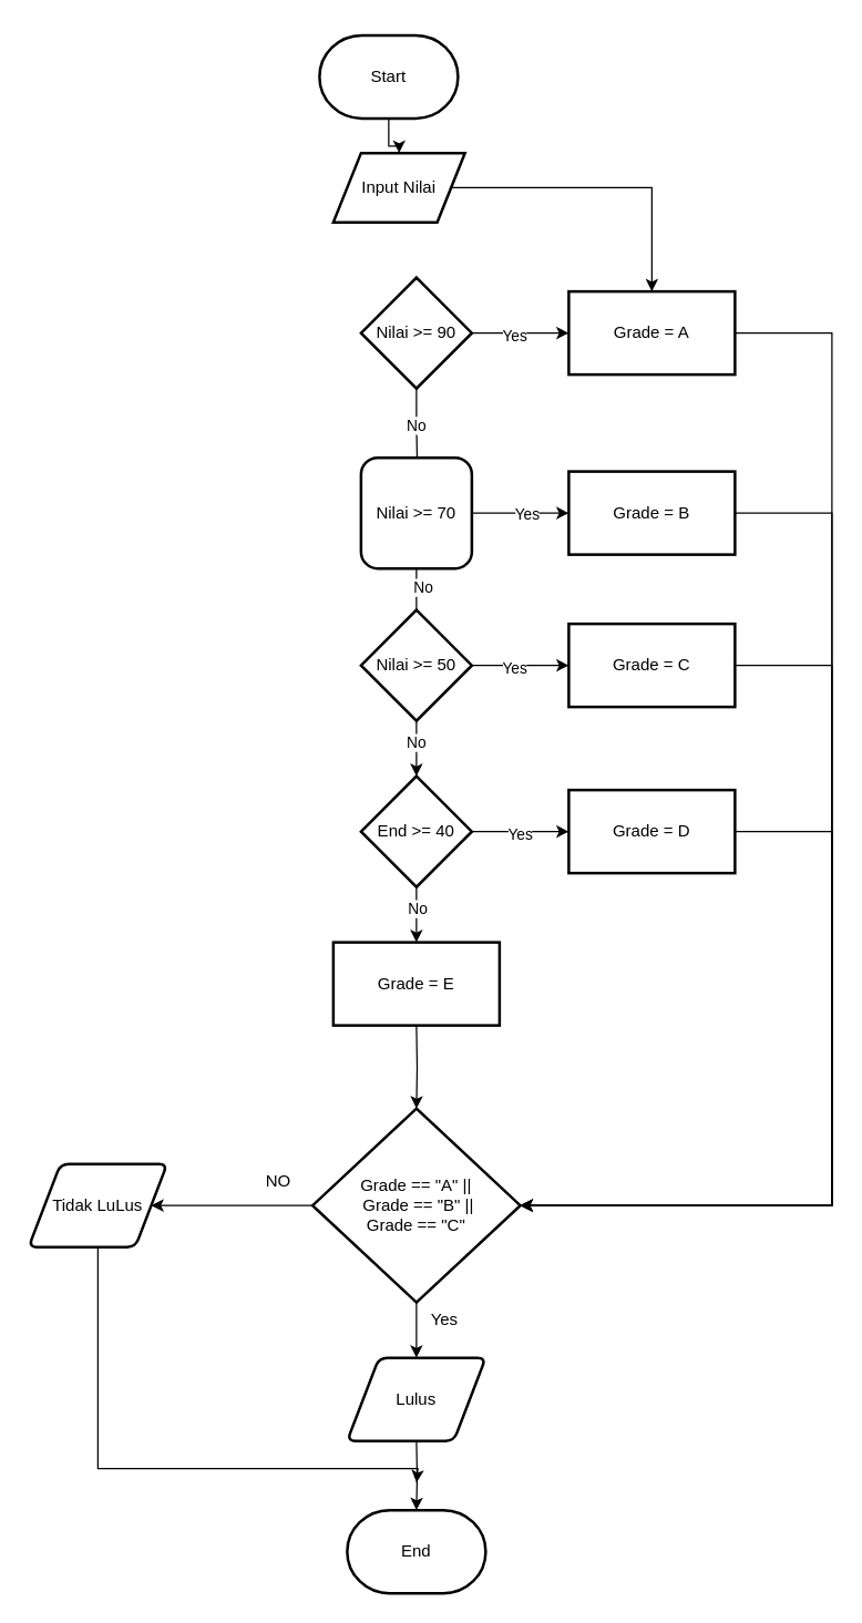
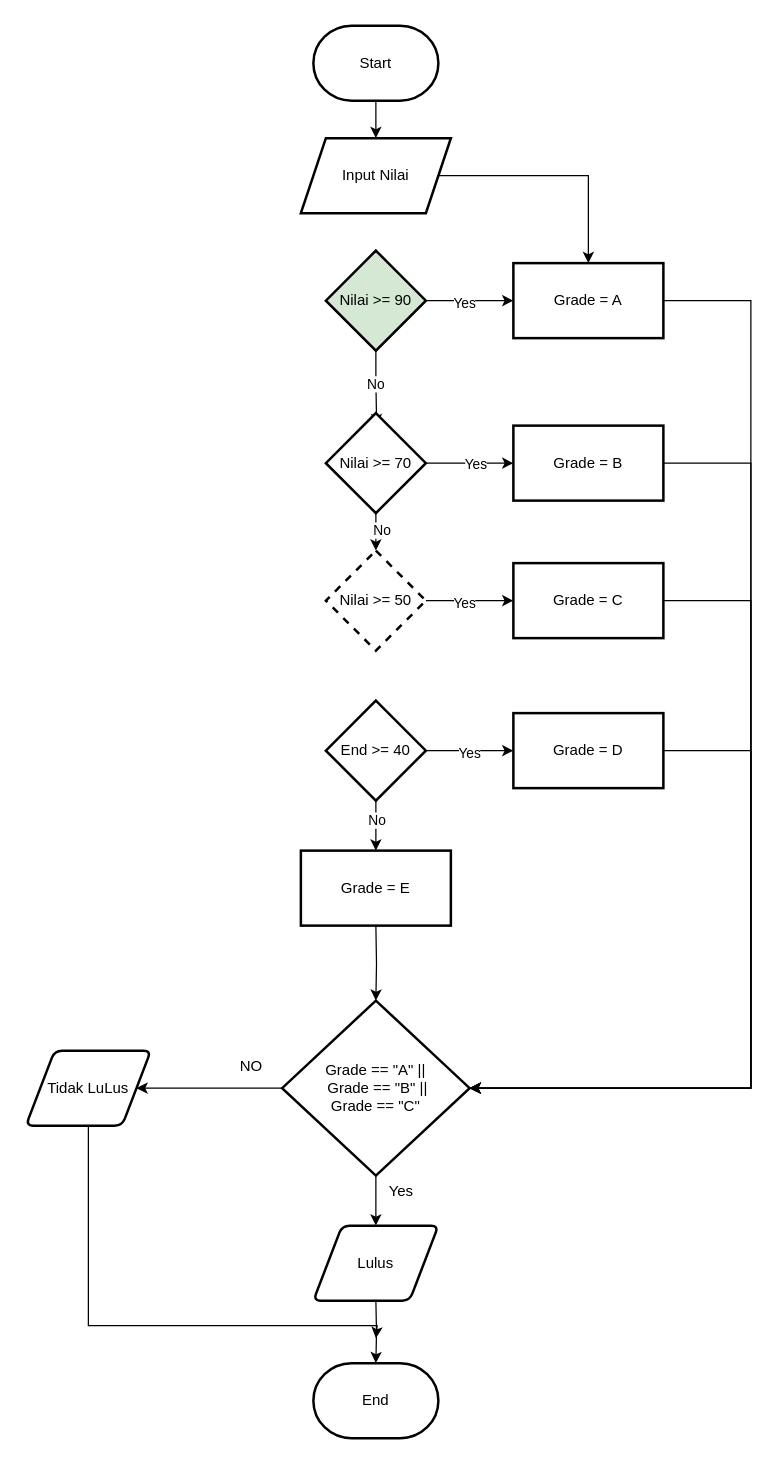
- <mxCell id="3" value="Start" style="strokeWidth=2;html=1;shape=mxgraph.flowchart.terminator;whiteSpace=wrap;" vertex="1" parent="1"><mxGeometry x="230" y="25" width="100" height="60" as="geometry" /></mxCell>
+ <mxCell id="3" value="Start" style="strokeWidth=2;html=1;shape=mxgraph.flowchart.terminator;whiteSpace=wrap;" vertex="1" parent="1"><mxGeometry x="250" y="20" width="100" height="60" as="geometry" /></mxCell>
- <mxCell id="6" value="Input Nilai" style="shape=parallelogram;perimeter=parallelogramPerimeter;whiteSpace=wrap;html=1;fixedSize=1;strokeWidth=2;" vertex="1" parent="1"><mxGeometry x="240" y="110" width="95" height="50" as="geometry" /></mxCell>
+ <mxCell id="6" value="Input Nilai" style="shape=parallelogram;perimeter=parallelogramPerimeter;whiteSpace=wrap;html=1;fixedSize=1;strokeWidth=2;" vertex="1" parent="1"><mxGeometry x="240" y="110" width="120" height="60" as="geometry" /></mxCell>
- <mxCell id="11" value="Nilai &amp;gt;= 90" style="rhombus;whiteSpace=wrap;html=1;strokeWidth=2;" vertex="1" parent="1"><mxGeometry x="260" y="200" width="80" height="80" as="geometry" /></mxCell>
+ <mxCell id="11" value="Nilai &amp;gt;= 90" style="rhombus;whiteSpace=wrap;html=1;strokeWidth=2;fillColor=#d5e8d4;" vertex="1" parent="1"><mxGeometry x="260" y="200" width="80" height="80" as="geometry" /></mxCell>
- <mxCell id="16" value="Nilai &amp;gt;= 70" style="whiteSpace=wrap;html=1;strokeWidth=2;rounded=1;" vertex="1" parent="1"><mxGeometry x="260" y="330" width="80" height="80" as="geometry" /></mxCell>
+ <mxCell id="16" value="Nilai &amp;gt;= 70" style="rhombus;whiteSpace=wrap;html=1;strokeWidth=2;" vertex="1" parent="1"><mxGeometry x="260" y="330" width="80" height="80" as="geometry" /></mxCell>
- <mxCell id="12" value="" style="edgeStyle=orthogonalEdgeStyle;rounded=0;orthogonalLoop=1;jettySize=auto;html=1;endArrow=none;" edge="1" parent="1" source="16" target="21"><mxGeometry relative="1" as="geometry" /></mxCell>
+ <mxCell id="12" value="" style="edgeStyle=orthogonalEdgeStyle;rounded=0;orthogonalLoop=1;jettySize=auto;html=1;" edge="1" parent="1" source="16" target="21"><mxGeometry relative="1" as="geometry" /></mxCell>
- <mxCell id="21" value="Nilai &amp;gt;= 50" style="rhombus;whiteSpace=wrap;html=1;strokeWidth=2;" vertex="1" parent="1"><mxGeometry x="260" y="440" width="80" height="80" as="geometry" /></mxCell>
+ <mxCell id="21" value="Nilai &amp;gt;= 50" style="rhombus;whiteSpace=wrap;html=1;strokeWidth=2;dashed=1;" vertex="1" parent="1"><mxGeometry x="260" y="440" width="80" height="80" as="geometry" /></mxCell>
- <mxCell id="17" value="" style="edgeStyle=orthogonalEdgeStyle;rounded=0;orthogonalLoop=1;jettySize=auto;html=1;" edge="1" parent="1" source="21" target="26"><mxGeometry relative="1" as="geometry" /></mxCell>
- <mxCell id="18" value="No" style="edgeLabel;html=1;align=center;verticalAlign=middle;resizable=0;points=[];" vertex="1" connectable="0" parent="17"><mxGeometry x="-0.25" y="-1" relative="1" as="geometry"><mxPoint as="offset" /></mxGeometry></mxCell>
